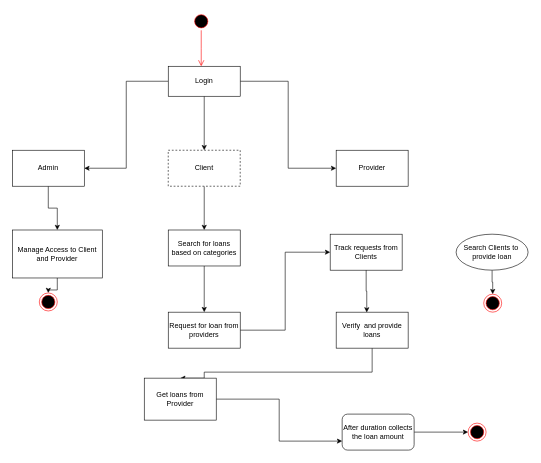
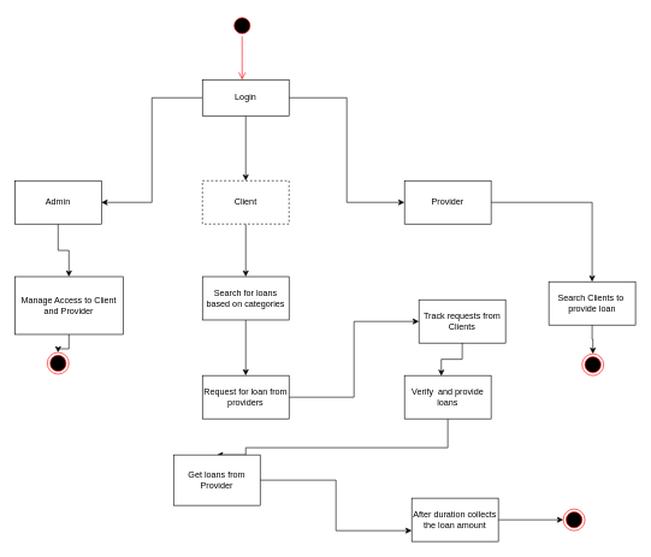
+ <mxCell id="10" style="edgeStyle=orthogonalEdgeStyle;rounded=0;orthogonalLoop=1;jettySize=auto;html=1;entryX=0.5;entryY=0;entryDx=0;entryDy=0;" parent="1" source="11" target="27" edge="1"><mxGeometry relative="1" as="geometry" /></mxCell>
- <mxCell id="18" value="Track requests from Clients" style="rounded=0;whiteSpace=wrap;html=1;" parent="1" vertex="1"><mxGeometry x="550" y="390" width="120" height="60" as="geometry" /></mxCell>
+ <mxCell id="18" value="Track requests from Clients" style="rounded=0;whiteSpace=wrap;html=1;" parent="1" vertex="1"><mxGeometry x="580" y="415" width="120" height="60" as="geometry" /></mxCell>
- <mxCell id="27" value="Search Clients to&amp;nbsp; provide loan" style="ellipse;whiteSpace=wrap;html=1;" parent="1" vertex="1"><mxGeometry x="760" y="390" width="120" height="60" as="geometry" /></mxCell>
+ <mxCell id="27" value="Search Clients to&amp;nbsp; provide loan" style="rounded=0;whiteSpace=wrap;html=1;" parent="1" vertex="1"><mxGeometry x="760" y="390" width="120" height="60" as="geometry" /></mxCell>
- <mxCell id="22" value="After duration collects the loan amount" style="whiteSpace=wrap;html=1;rounded=1;" parent="1" vertex="1"><mxGeometry x="570" y="690" width="120" height="60" as="geometry" /></mxCell>
+ <mxCell id="22" value="After duration collects the loan amount" style="rounded=0;whiteSpace=wrap;html=1;" parent="1" vertex="1"><mxGeometry x="570" y="690" width="120" height="60" as="geometry" /></mxCell>
